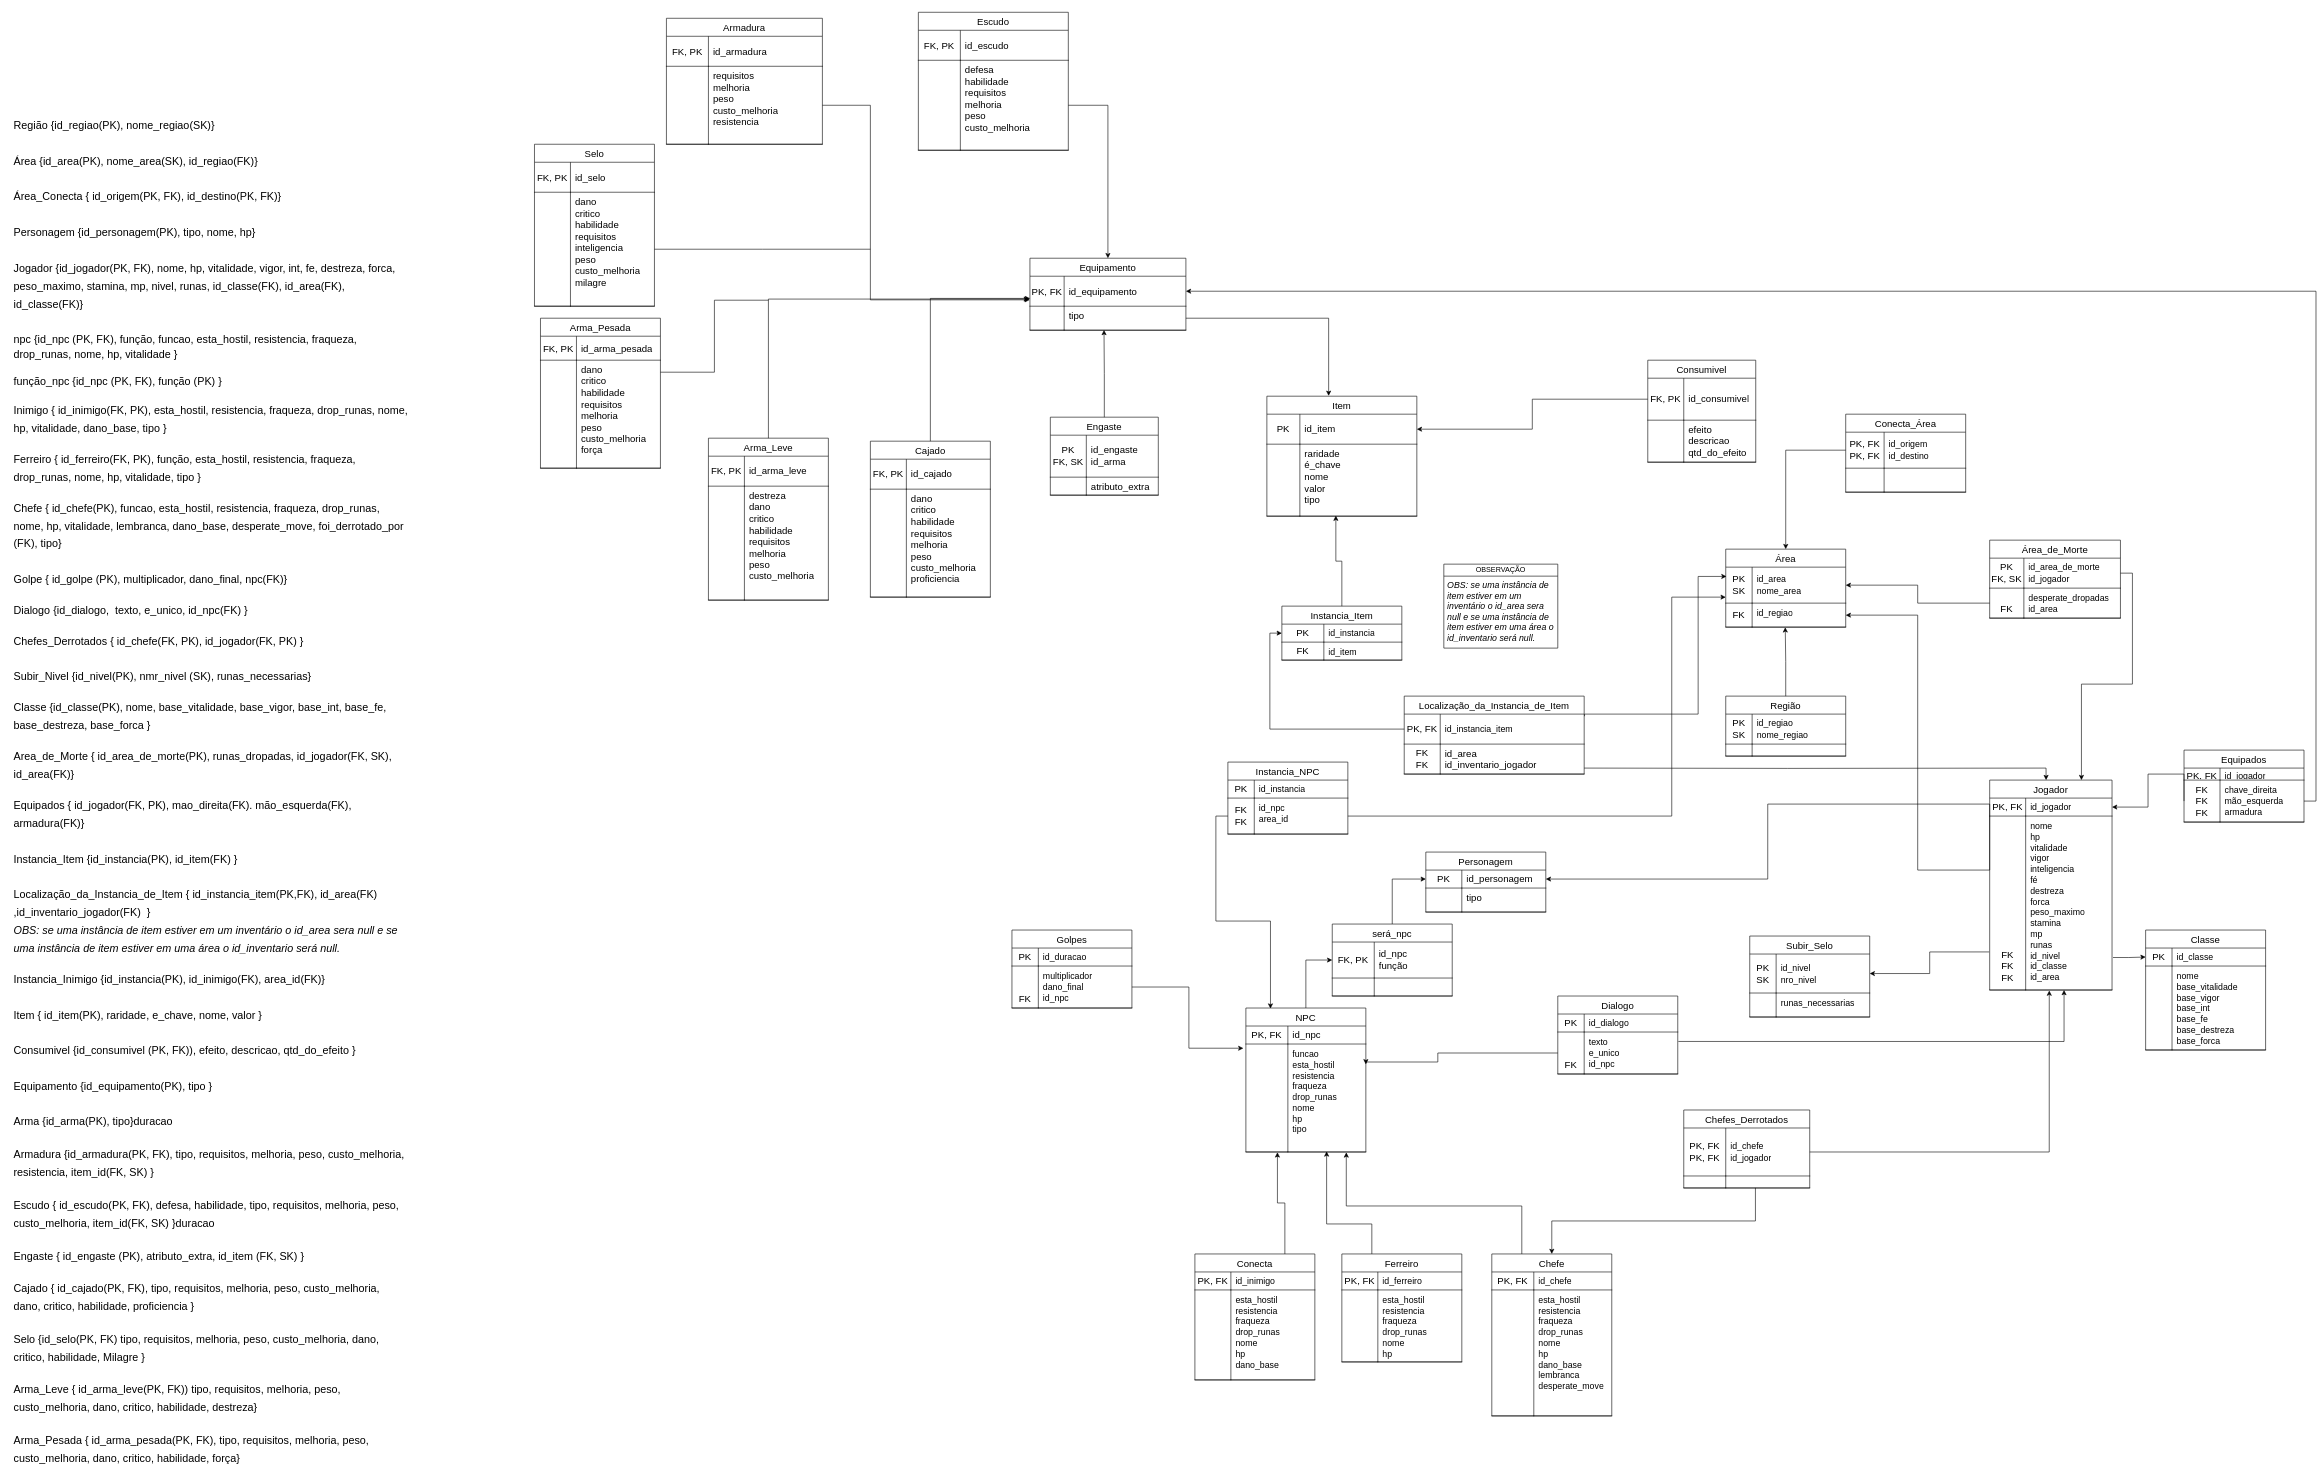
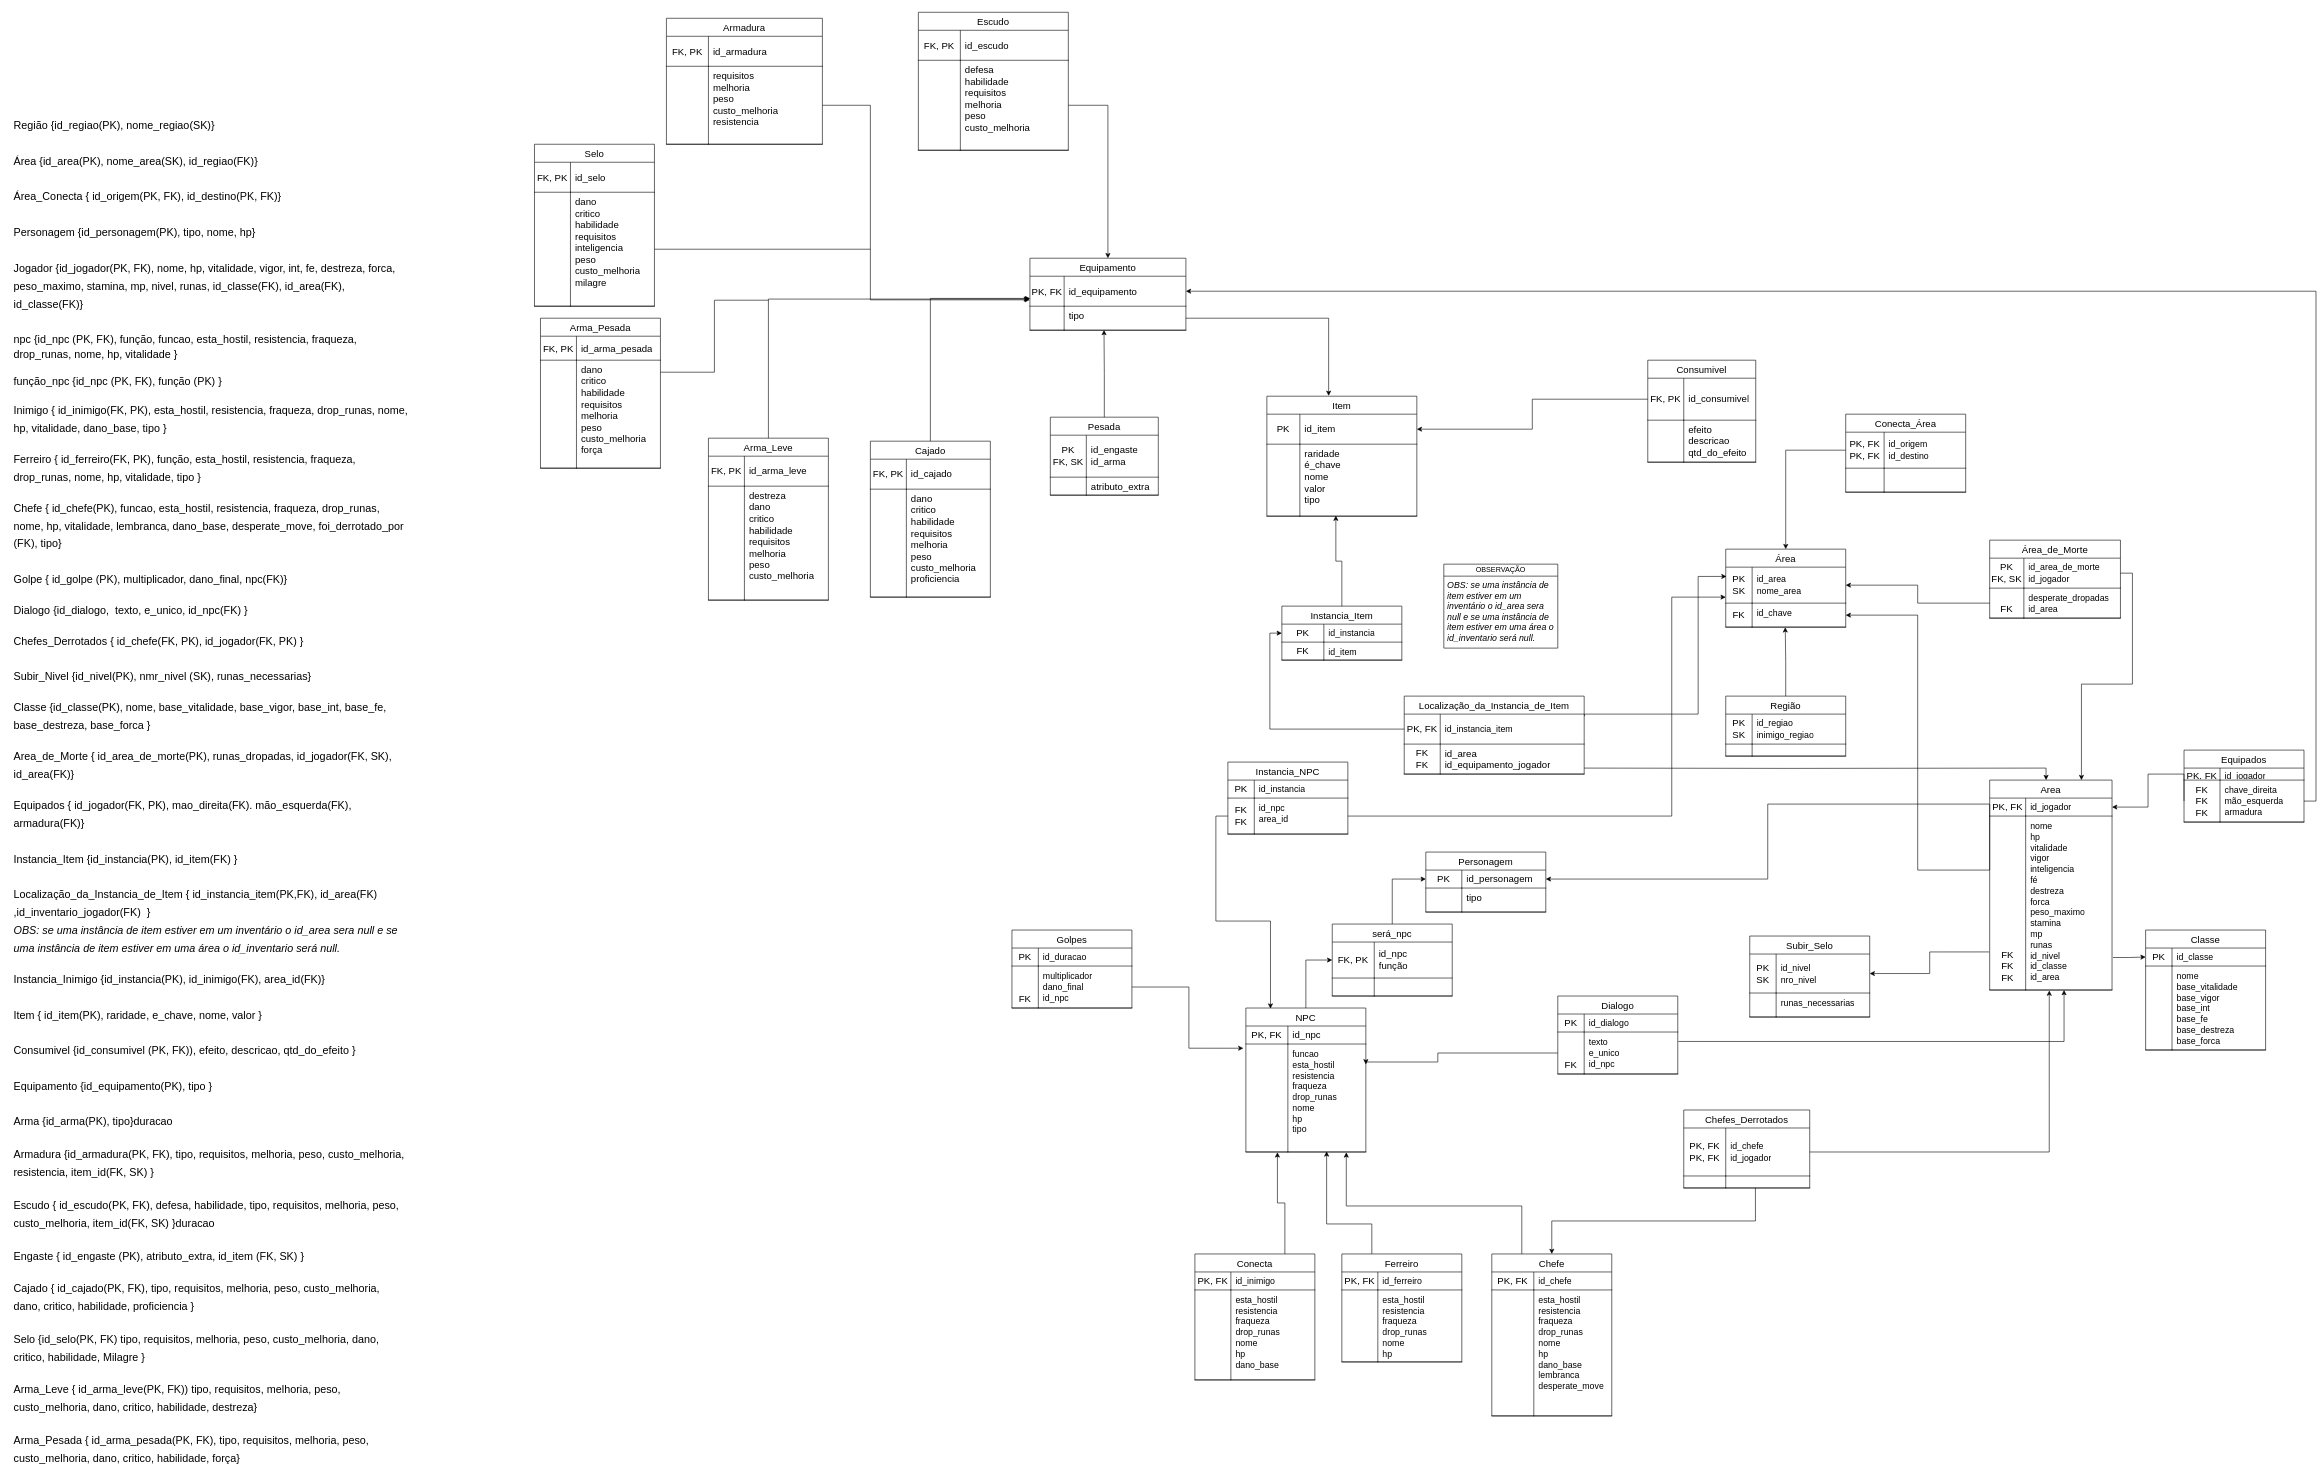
- <mxCell id="133" value="Engaste" style="shape=table;startSize=30;container=1;collapsible=0;childLayout=tableLayout;fixedRows=1;rowLines=0;fontStyle=0;strokeColor=default;fontSize=16;" parent="1" vertex="1"><mxGeometry x="1750" y="695" width="180" height="130" as="geometry" /></mxCell>
+ <mxCell id="133" value="Pesada" style="shape=table;startSize=30;container=1;collapsible=0;childLayout=tableLayout;fixedRows=1;rowLines=0;fontStyle=0;strokeColor=default;fontSize=16;" parent="1" vertex="1"><mxGeometry x="1750" y="695" width="180" height="130" as="geometry" /></mxCell>
- <mxCell id="16" value="&lt;p style=&quot;line-height: 100%; margin-top: 2px; margin-bottom: 2px;&quot;&gt;&lt;span id=&quot;docs-internal-guid-73743eb3-7fff-0ede-8437-65463135ddfc&quot;&gt;&lt;span style=&quot;font-size: 11pt; font-family: Arial, sans-serif; background-color: transparent; font-variant-numeric: normal; font-variant-east-asian: normal; font-variant-alternates: normal; font-variant-position: normal; vertical-align: baseline; white-space-collapse: preserve;&quot;&gt;id_regiao&lt;/span&gt;&lt;/span&gt;&lt;br&gt;&lt;/p&gt;" style="shape=partialRectangle;html=1;whiteSpace=wrap;connectable=0;fillColor=none;top=1;left=0;bottom=1;right=0;align=left;spacingLeft=6;overflow=hidden;strokeColor=inherit;fontSize=16;noLabel=0;snapToPoint=0;horizontal=1;verticalAlign=top;" parent="14" vertex="1"><mxGeometry x="44" width="156" height="40" as="geometry"><mxRectangle width="156" height="40" as="alternateBounds" /></mxGeometry></mxCell>
+ <mxCell id="16" value="&lt;p style=&quot;line-height: 100%; margin-top: 2px; margin-bottom: 2px;&quot;&gt;&lt;span id=&quot;docs-internal-guid-73743eb3-7fff-0ede-8437-65463135ddfc&quot;&gt;&lt;span style=&quot;font-size: 11pt; font-family: Arial, sans-serif; background-color: transparent; font-variant-numeric: normal; font-variant-east-asian: normal; font-variant-alternates: normal; font-variant-position: normal; vertical-align: baseline; white-space-collapse: preserve;&quot;&gt;id_chave&lt;/span&gt;&lt;/span&gt;&lt;br&gt;&lt;/p&gt;" style="shape=partialRectangle;html=1;whiteSpace=wrap;connectable=0;fillColor=none;top=1;left=0;bottom=1;right=0;align=left;spacingLeft=6;overflow=hidden;strokeColor=inherit;fontSize=16;noLabel=0;snapToPoint=0;horizontal=1;verticalAlign=top;" parent="14" vertex="1"><mxGeometry x="44" width="156" height="40" as="geometry"><mxRectangle width="156" height="40" as="alternateBounds" /></mxGeometry></mxCell>
- <mxCell id="6" value="&lt;span id=&quot;docs-internal-guid-9de013d8-7fff-9b33-baa0-55acf734d3be&quot;&gt;&lt;span style=&quot;font-size: 11pt; font-family: Arial, sans-serif; background-color: transparent; font-variant-numeric: normal; font-variant-east-asian: normal; font-variant-alternates: normal; font-variant-position: normal; vertical-align: baseline; white-space-collapse: preserve;&quot;&gt;id_regiao&lt;/span&gt;&lt;/span&gt;&lt;div&gt;&lt;span id=&quot;docs-internal-guid-81cacb7f-7fff-ba41-0c7b-e25bcdb17807&quot;&gt;&lt;span style=&quot;font-size: 11pt; font-family: Arial, sans-serif; background-color: transparent; font-variant-numeric: normal; font-variant-east-asian: normal; font-variant-alternates: normal; font-variant-position: normal; vertical-align: baseline; white-space-collapse: preserve;&quot;&gt;nome_regiao&lt;/span&gt;&lt;/span&gt;&lt;span&gt;&lt;span style=&quot;font-size: 11pt; font-family: Arial, sans-serif; background-color: transparent; font-variant-numeric: normal; font-variant-east-asian: normal; font-variant-alternates: normal; font-variant-position: normal; vertical-align: baseline; white-space-collapse: preserve;&quot;&gt;&lt;br&gt;&lt;/span&gt;&lt;/span&gt;&lt;/div&gt;" style="shape=partialRectangle;html=1;whiteSpace=wrap;connectable=0;fillColor=none;top=0;left=0;bottom=0;right=0;align=left;spacingLeft=6;overflow=hidden;strokeColor=inherit;fontSize=16;horizontal=1;" parent="4" vertex="1"><mxGeometry x="44" width="156" height="50" as="geometry"><mxRectangle width="156" height="50" as="alternateBounds" /></mxGeometry></mxCell>
+ <mxCell id="6" value="&lt;span id=&quot;docs-internal-guid-9de013d8-7fff-9b33-baa0-55acf734d3be&quot;&gt;&lt;span style=&quot;font-size: 11pt; font-family: Arial, sans-serif; background-color: transparent; font-variant-numeric: normal; font-variant-east-asian: normal; font-variant-alternates: normal; font-variant-position: normal; vertical-align: baseline; white-space-collapse: preserve;&quot;&gt;id_regiao&lt;/span&gt;&lt;/span&gt;&lt;div&gt;&lt;span id=&quot;docs-internal-guid-81cacb7f-7fff-ba41-0c7b-e25bcdb17807&quot;&gt;&lt;span style=&quot;font-size: 11pt; font-family: Arial, sans-serif; background-color: transparent; font-variant-numeric: normal; font-variant-east-asian: normal; font-variant-alternates: normal; font-variant-position: normal; vertical-align: baseline; white-space-collapse: preserve;&quot;&gt;inimigo_regiao&lt;/span&gt;&lt;/span&gt;&lt;span&gt;&lt;span style=&quot;font-size: 11pt; font-family: Arial, sans-serif; background-color: transparent; font-variant-numeric: normal; font-variant-east-asian: normal; font-variant-alternates: normal; font-variant-position: normal; vertical-align: baseline; white-space-collapse: preserve;&quot;&gt;&lt;br&gt;&lt;/span&gt;&lt;/span&gt;&lt;/div&gt;" style="shape=partialRectangle;html=1;whiteSpace=wrap;connectable=0;fillColor=none;top=0;left=0;bottom=0;right=0;align=left;spacingLeft=6;overflow=hidden;strokeColor=inherit;fontSize=16;horizontal=1;" parent="4" vertex="1"><mxGeometry x="44" width="156" height="50" as="geometry"><mxRectangle width="156" height="50" as="alternateBounds" /></mxGeometry></mxCell>
- <mxCell id="246" value="&lt;p style=&quot;line-height: 100%; margin-top: 2px; margin-bottom: 2px;&quot;&gt;id_area&lt;/p&gt;&lt;p style=&quot;line-height: 100%; margin-top: 2px; margin-bottom: 2px;&quot;&gt;id_inventario_jogador&lt;/p&gt;" style="shape=partialRectangle;html=1;whiteSpace=wrap;connectable=0;fillColor=none;top=1;left=0;bottom=1;right=0;align=left;spacingLeft=6;overflow=hidden;strokeColor=inherit;fontSize=16;noLabel=0;snapToPoint=0;horizontal=1;verticalAlign=top;" parent="244" vertex="1"><mxGeometry x="60" width="240" height="50" as="geometry"><mxRectangle width="240" height="50" as="alternateBounds" /></mxGeometry></mxCell>
+ <mxCell id="246" value="&lt;p style=&quot;line-height: 100%; margin-top: 2px; margin-bottom: 2px;&quot;&gt;id_area&lt;/p&gt;&lt;p style=&quot;line-height: 100%; margin-top: 2px; margin-bottom: 2px;&quot;&gt;id_equipamento_jogador&lt;/p&gt;" style="shape=partialRectangle;html=1;whiteSpace=wrap;connectable=0;fillColor=none;top=1;left=0;bottom=1;right=0;align=left;spacingLeft=6;overflow=hidden;strokeColor=inherit;fontSize=16;noLabel=0;snapToPoint=0;horizontal=1;verticalAlign=top;" parent="244" vertex="1"><mxGeometry x="60" width="240" height="50" as="geometry"><mxRectangle width="240" height="50" as="alternateBounds" /></mxGeometry></mxCell>
- <mxCell id="17" value="Jogador" style="shape=table;startSize=30;container=1;collapsible=0;childLayout=tableLayout;fixedRows=1;rowLines=0;fontStyle=0;strokeColor=default;fontSize=16;" parent="1" vertex="1"><mxGeometry x="3316" y="1300" width="204" height="350" as="geometry" /></mxCell>
+ <mxCell id="17" value="Area" style="shape=table;startSize=30;container=1;collapsible=0;childLayout=tableLayout;fixedRows=1;rowLines=0;fontStyle=0;strokeColor=default;fontSize=16;" parent="1" vertex="1"><mxGeometry x="3316" y="1300" width="204" height="350" as="geometry" /></mxCell>
